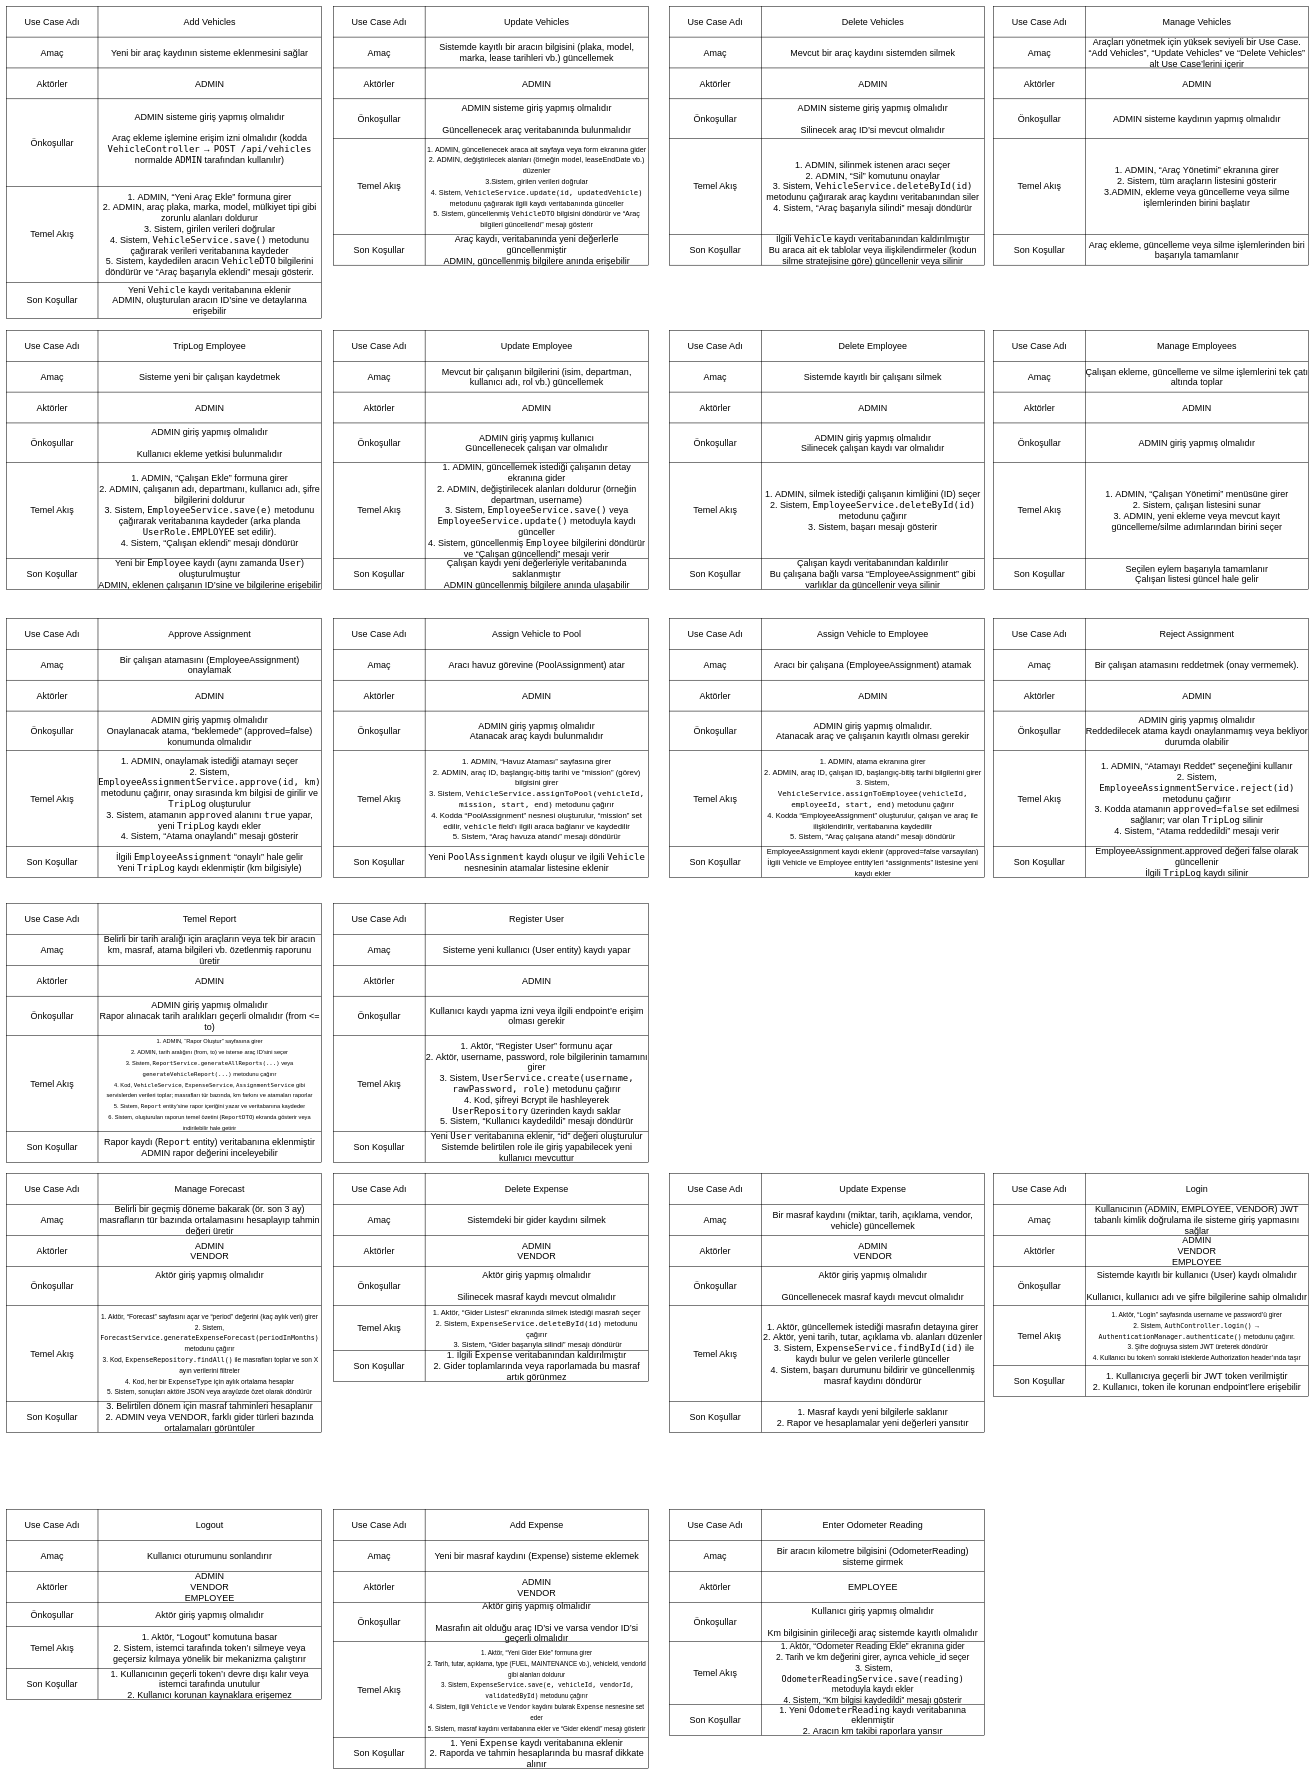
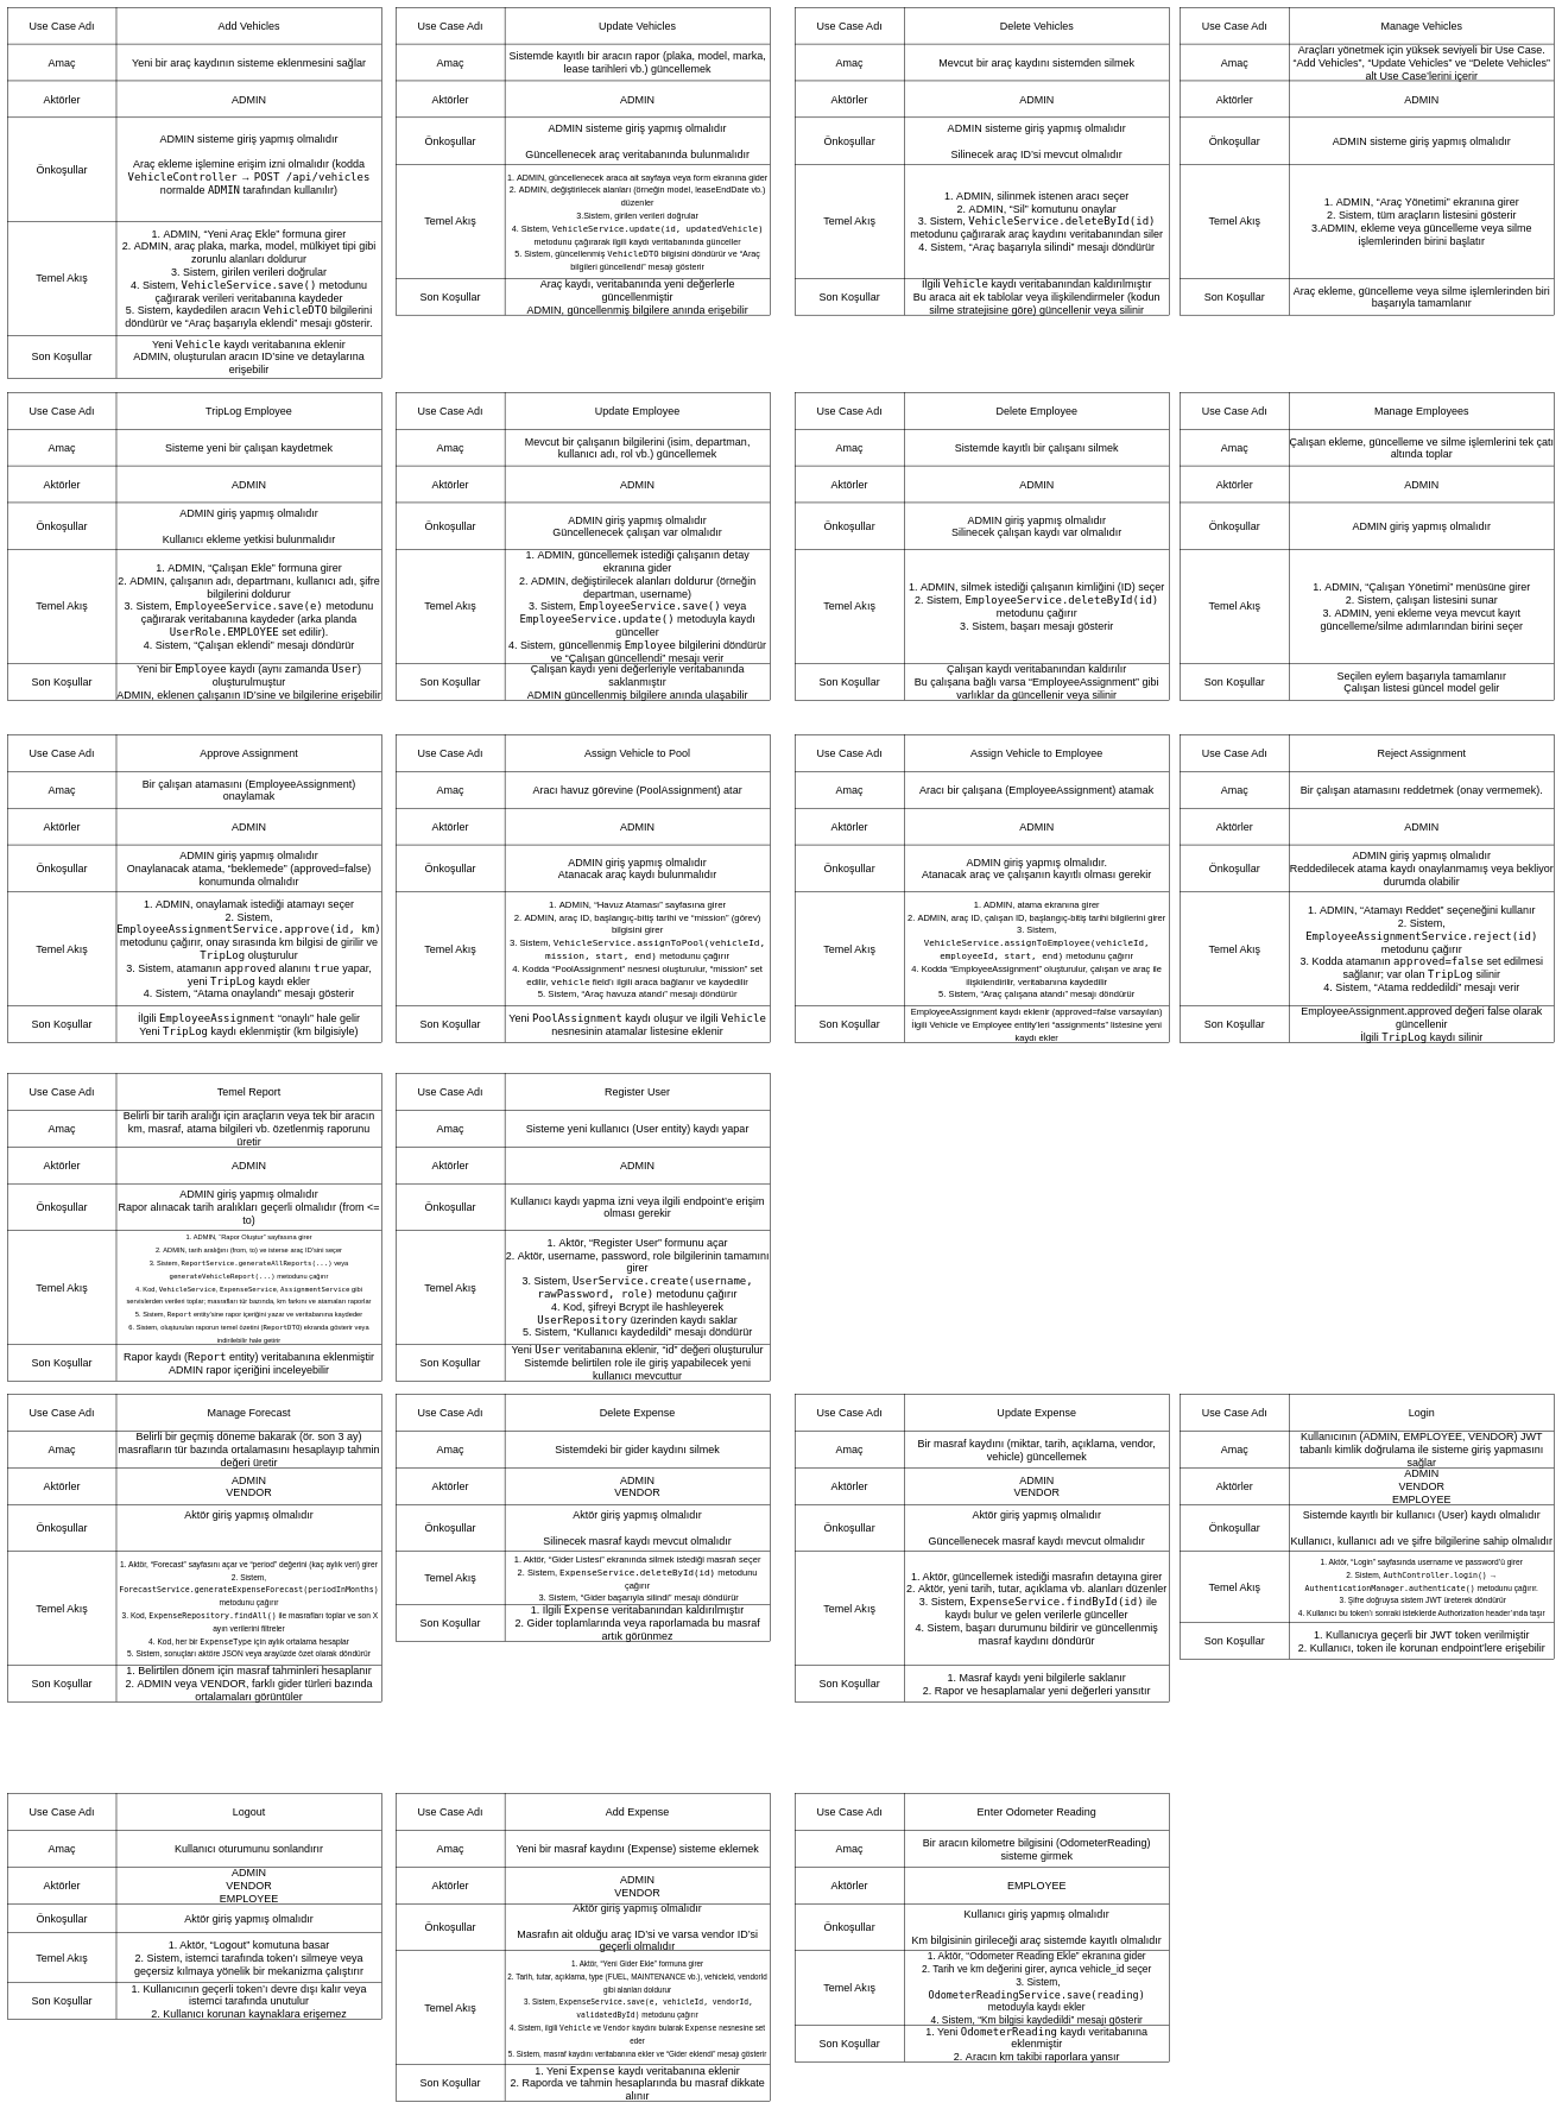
- <mxCell id="350" value="Sistemde kayıtlı bir aracın bilgisini (plaka, model, marka, lease tarihleri vb.) güncellemek" style="connectable=0;recursiveResize=0;strokeColor=inherit;fillColor=none;align=center;whiteSpace=wrap;html=1;fontSize=30;" vertex="1" parent="348"><mxGeometry x="306" width="744" height="103" as="geometry"><mxRectangle width="744" height="103" as="alternateBounds" /></mxGeometry></mxCell>
+ <mxCell id="350" value="Sistemde kayıtlı bir aracın rapor (plaka, model, marka, lease tarihleri vb.) güncellemek" style="connectable=0;recursiveResize=0;strokeColor=inherit;fillColor=none;align=center;whiteSpace=wrap;html=1;fontSize=30;" vertex="1" parent="348"><mxGeometry x="306" width="744" height="103" as="geometry"><mxRectangle width="744" height="103" as="alternateBounds" /></mxGeometry></mxCell>
- <mxCell id="394" value="&lt;div&gt;ADMIN sisteme kaydının yapmış olmalıdır&lt;/div&gt;" style="connectable=0;recursiveResize=0;strokeColor=inherit;fillColor=none;align=center;whiteSpace=wrap;html=1;fontSize=30;" vertex="1" parent="392"><mxGeometry x="306" width="744" height="131" as="geometry"><mxRectangle width="744" height="131" as="alternateBounds" /></mxGeometry></mxCell>
+ <mxCell id="394" value="&lt;div&gt;ADMIN sisteme giriş yapmış olmalıdır&lt;/div&gt;" style="connectable=0;recursiveResize=0;strokeColor=inherit;fillColor=none;align=center;whiteSpace=wrap;html=1;fontSize=30;" vertex="1" parent="392"><mxGeometry x="306" width="744" height="131" as="geometry"><mxRectangle width="744" height="131" as="alternateBounds" /></mxGeometry></mxCell>
- <mxCell id="280" value="&lt;div&gt;ADMIN giriş yapmış kullanıcı&lt;/div&gt;&lt;div&gt;Güncellenecek çalışan var olmalıdır&lt;/div&gt;" style="connectable=0;recursiveResize=0;strokeColor=inherit;fillColor=none;align=center;whiteSpace=wrap;html=1;fontSize=30;" vertex="1" parent="278"><mxGeometry x="306" width="744" height="131" as="geometry"><mxRectangle width="744" height="131" as="alternateBounds" /></mxGeometry></mxCell>
+ <mxCell id="280" value="&lt;div&gt;ADMIN giriş yapmış olmalıdır&lt;/div&gt;&lt;div&gt;Güncellenecek çalışan var olmalıdır&lt;/div&gt;" style="connectable=0;recursiveResize=0;strokeColor=inherit;fillColor=none;align=center;whiteSpace=wrap;html=1;fontSize=30;" vertex="1" parent="278"><mxGeometry x="306" width="744" height="131" as="geometry"><mxRectangle width="744" height="131" as="alternateBounds" /></mxGeometry></mxCell>
- <mxCell id="210" value="Seçilen eylem başarıyla tamamlanır&lt;div&gt;Çalışan listesi güncel hale gelir&lt;/div&gt;" style="connectable=0;recursiveResize=0;strokeColor=inherit;fillColor=none;align=center;whiteSpace=wrap;html=1;fontSize=30;" vertex="1" parent="208"><mxGeometry x="306" width="744" height="103" as="geometry"><mxRectangle width="744" height="103" as="alternateBounds" /></mxGeometry></mxCell>
+ <mxCell id="210" value="Seçilen eylem başarıyla tamamlanır&lt;div&gt;Çalışan listesi güncel model gelir&lt;/div&gt;" style="connectable=0;recursiveResize=0;strokeColor=inherit;fillColor=none;align=center;whiteSpace=wrap;html=1;fontSize=30;" vertex="1" parent="208"><mxGeometry x="306" width="744" height="103" as="geometry"><mxRectangle width="744" height="103" as="alternateBounds" /></mxGeometry></mxCell>
- <mxCell id="153" value="Rapor kaydı (&lt;code data-end=&quot;12104&quot; data-start=&quot;12096&quot;&gt;Report&lt;/code&gt; entity) veritabanına eklenmiştir&lt;div&gt;ADMIN rapor değerini inceleyebilir&lt;/div&gt;" style="connectable=0;recursiveResize=0;strokeColor=inherit;fillColor=none;align=center;whiteSpace=wrap;html=1;fontSize=30;" vertex="1" parent="151"><mxGeometry x="306" width="744" height="103" as="geometry"><mxRectangle width="744" height="103" as="alternateBounds" /></mxGeometry></mxCell>
+ <mxCell id="153" value="Rapor kaydı (&lt;code data-end=&quot;12104&quot; data-start=&quot;12096&quot;&gt;Report&lt;/code&gt; entity) veritabanına eklenmiştir&lt;div&gt;ADMIN rapor içeriğini inceleyebilir&lt;/div&gt;" style="connectable=0;recursiveResize=0;strokeColor=inherit;fillColor=none;align=center;whiteSpace=wrap;html=1;fontSize=30;" vertex="1" parent="151"><mxGeometry x="306" width="744" height="103" as="geometry"><mxRectangle width="744" height="103" as="alternateBounds" /></mxGeometry></mxCell>
- <mxCell id="20" value="3. Belirtilen dönem için masraf tahminleri hesaplanır&lt;div&gt;2.&amp;nbsp;&lt;span style=&quot;background-color: transparent; color: light-dark(rgb(0, 0, 0), rgb(255, 255, 255));&quot;&gt;ADMIN veya VENDOR, farklı gider türleri bazında ortalamaları görüntüler&lt;/span&gt;&lt;/div&gt;" style="connectable=0;recursiveResize=0;strokeColor=inherit;fillColor=none;align=center;whiteSpace=wrap;html=1;fontSize=30;" vertex="1" parent="18"><mxGeometry x="306" width="744" height="103" as="geometry"><mxRectangle width="744" height="103" as="alternateBounds" /></mxGeometry></mxCell>
+ <mxCell id="20" value="1. Belirtilen dönem için masraf tahminleri hesaplanır&lt;div&gt;2.&amp;nbsp;&lt;span style=&quot;background-color: transparent; color: light-dark(rgb(0, 0, 0), rgb(255, 255, 255));&quot;&gt;ADMIN veya VENDOR, farklı gider türleri bazında ortalamaları görüntüler&lt;/span&gt;&lt;/div&gt;" style="connectable=0;recursiveResize=0;strokeColor=inherit;fillColor=none;align=center;whiteSpace=wrap;html=1;fontSize=30;" vertex="1" parent="18"><mxGeometry x="306" width="744" height="103" as="geometry"><mxRectangle width="744" height="103" as="alternateBounds" /></mxGeometry></mxCell>
